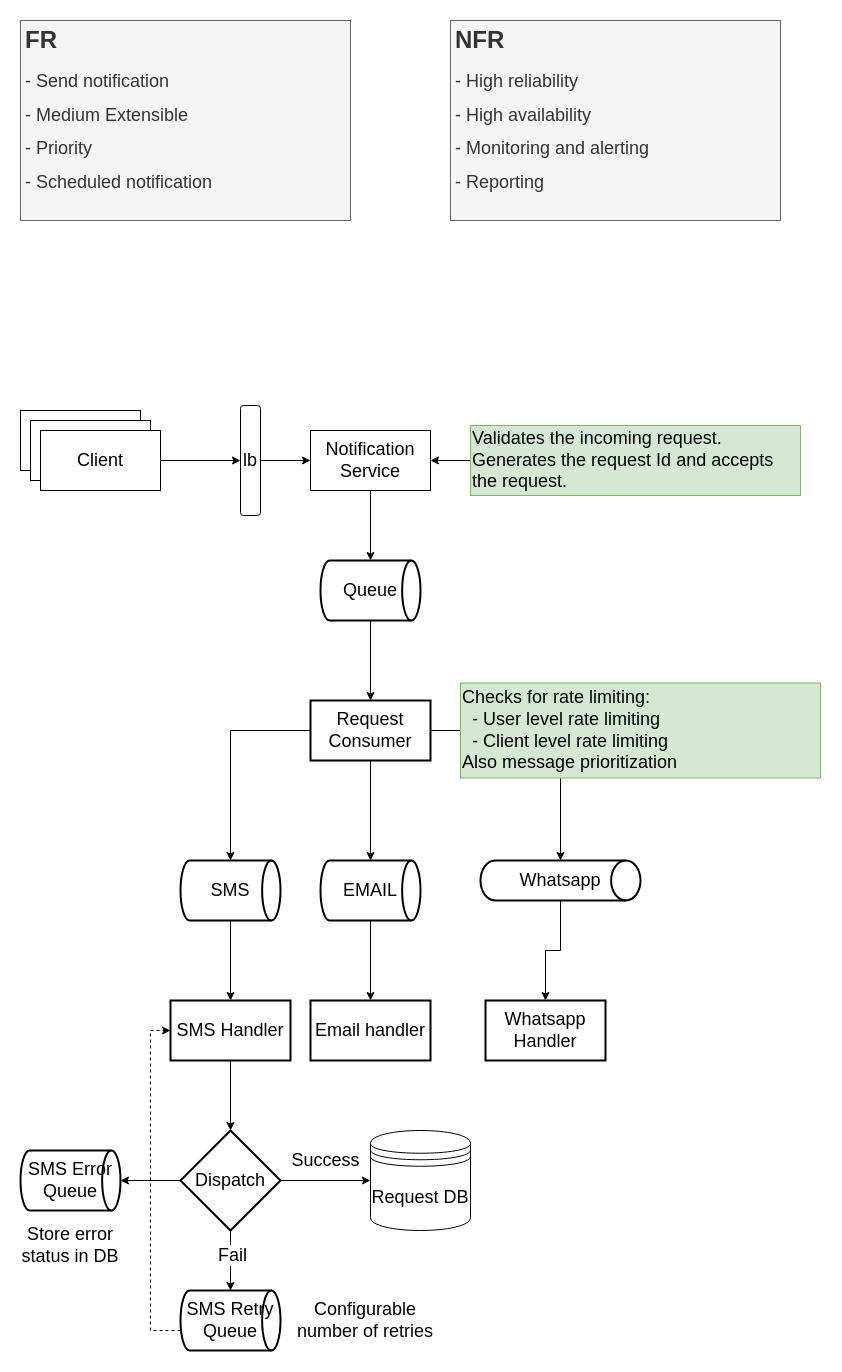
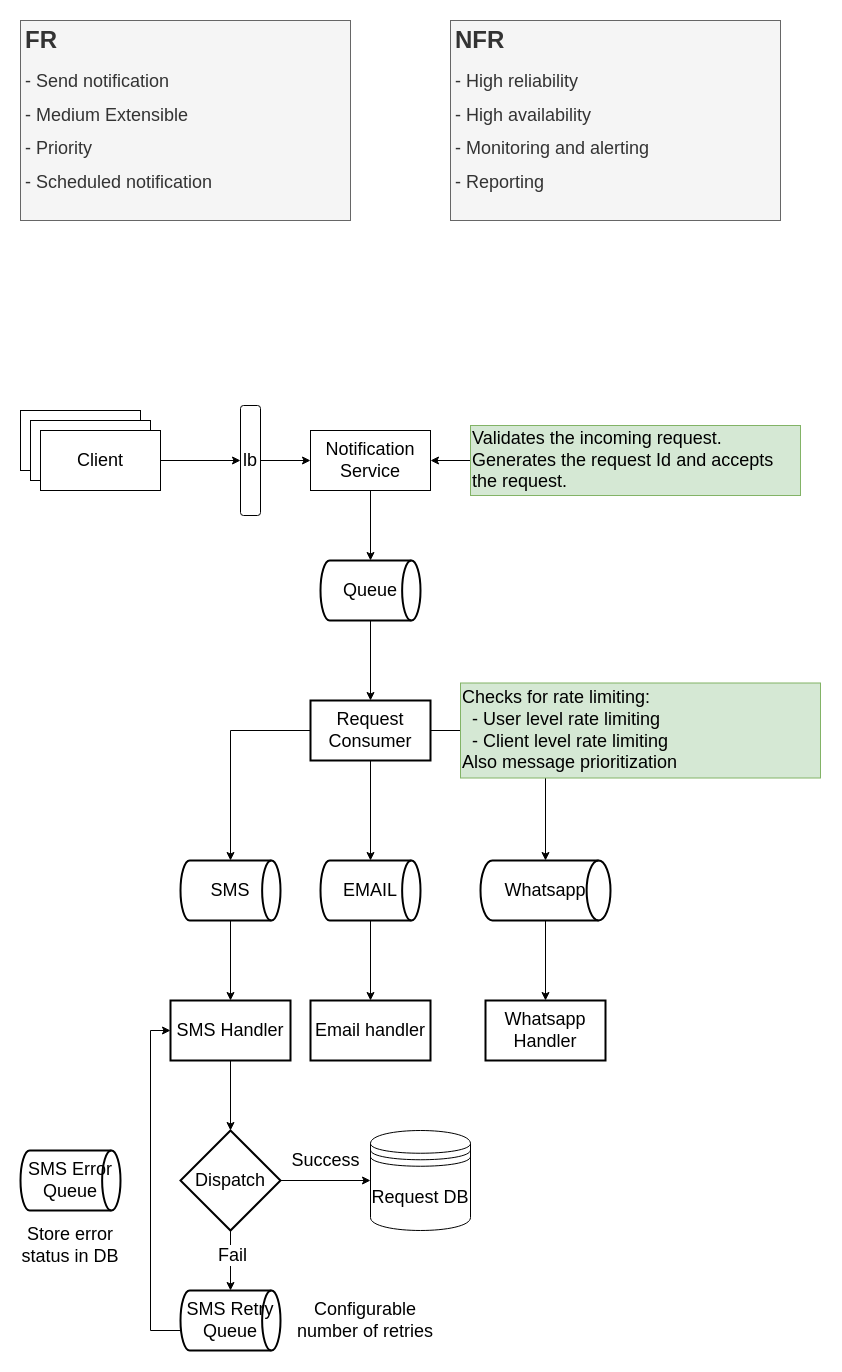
- <mxCell id="26" value="Whatsapp" style="strokeWidth=2;html=1;shape=mxgraph.flowchart.direct_data;whiteSpace=wrap;fontSize=18;" vertex="1" parent="1"><mxGeometry x="480" y="860" width="160" height="40" as="geometry" /></mxCell>
+ <mxCell id="26" value="Whatsapp" style="strokeWidth=2;html=1;shape=mxgraph.flowchart.direct_data;whiteSpace=wrap;fontSize=18;" vertex="1" parent="1"><mxGeometry x="480" y="860" width="130" height="60" as="geometry" /></mxCell>
- <mxCell id="34" value="" style="edgeStyle=orthogonalEdgeStyle;rounded=0;orthogonalLoop=1;jettySize=auto;html=1;fontSize=18;" edge="1" parent="1" source="35" target="41"><mxGeometry relative="1" as="geometry" /></mxCell>
- <mxCell id="38" style="edgeStyle=orthogonalEdgeStyle;rounded=0;orthogonalLoop=1;jettySize=auto;html=1;entryX=0;entryY=0.5;entryDx=0;entryDy=0;fontSize=18;dashed=1;" edge="1" parent="1" source="39" target="28"><mxGeometry relative="1" as="geometry"><Array as="points"><mxPoint x="150" y="1330" /><mxPoint x="150" y="1030" /></Array></mxGeometry></mxCell>
+ <mxCell id="38" style="edgeStyle=orthogonalEdgeStyle;rounded=0;orthogonalLoop=1;jettySize=auto;html=1;entryX=0;entryY=0.5;entryDx=0;entryDy=0;fontSize=18;" edge="1" parent="1" source="39" target="28"><mxGeometry relative="1" as="geometry"><Array as="points"><mxPoint x="150" y="1330" /><mxPoint x="150" y="1030" /></Array></mxGeometry></mxCell>
